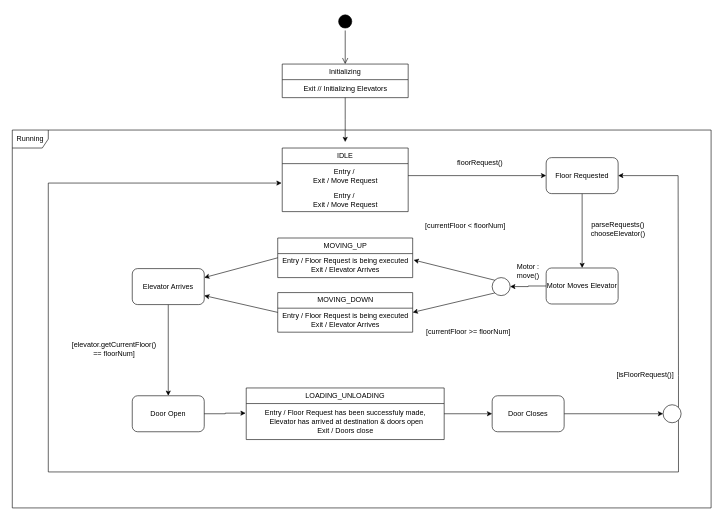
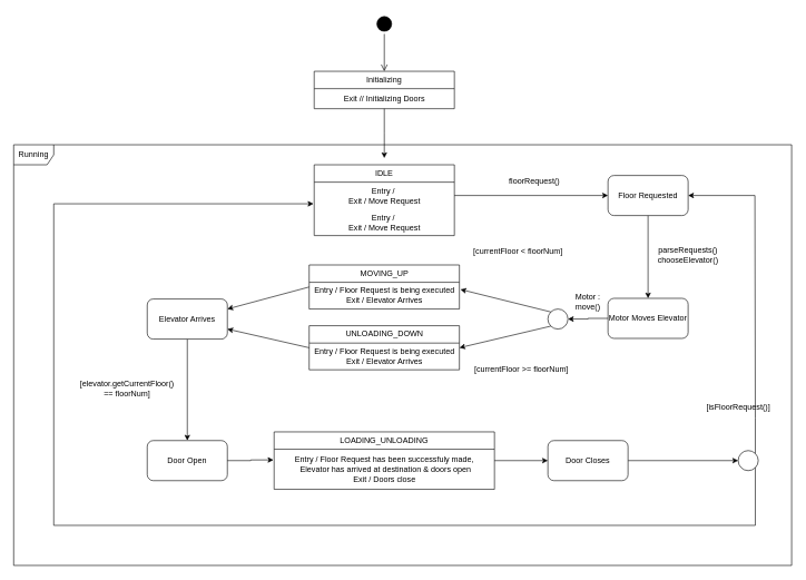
- <mxCell id="26" value="Exit // Initializing Elevators" style="text;html=1;align=center;verticalAlign=middle;resizable=0;points=[];autosize=1;strokeColor=none;fillColor=none;" parent="25" vertex="1"><mxGeometry y="26" width="210" height="30" as="geometry" /></mxCell>
+ <mxCell id="26" value="Exit // Initializing Doors" style="text;html=1;align=center;verticalAlign=middle;resizable=0;points=[];autosize=1;strokeColor=none;fillColor=none;" parent="25" vertex="1"><mxGeometry y="26" width="210" height="30" as="geometry" /></mxCell>
- <mxCell id="33" value="MOVING_DOWN" style="swimlane;fontStyle=0;childLayout=stackLayout;horizontal=1;startSize=26;fillColor=none;horizontalStack=0;resizeParent=1;resizeParentMax=0;resizeLast=0;collapsible=1;marginBottom=0;whiteSpace=wrap;html=1;" vertex="1" parent="1"><mxGeometry x="462.5" y="487" width="225" height="66" as="geometry" /></mxCell>
+ <mxCell id="33" value="UNLOADING_DOWN" style="swimlane;fontStyle=0;childLayout=stackLayout;horizontal=1;startSize=26;fillColor=none;horizontalStack=0;resizeParent=1;resizeParentMax=0;resizeLast=0;collapsible=1;marginBottom=0;whiteSpace=wrap;html=1;" vertex="1" parent="1"><mxGeometry x="462.5" y="487" width="225" height="66" as="geometry" /></mxCell>
- <mxCell id="44" value="[isFloorRequest()]" style="text;html=1;align=center;verticalAlign=middle;resizable=0;points=[];autosize=1;strokeColor=none;fillColor=none;" vertex="1" parent="1"><mxGeometry x="1015" y="609" width="120" height="30" as="geometry" /></mxCell>
+ <mxCell id="44" value="[isFloorRequest()]" style="text;html=1;align=center;verticalAlign=middle;resizable=0;points=[];autosize=1;strokeColor=none;fillColor=none;" vertex="1" parent="1"><mxGeometry x="1045" y="594" width="120" height="30" as="geometry" /></mxCell>
